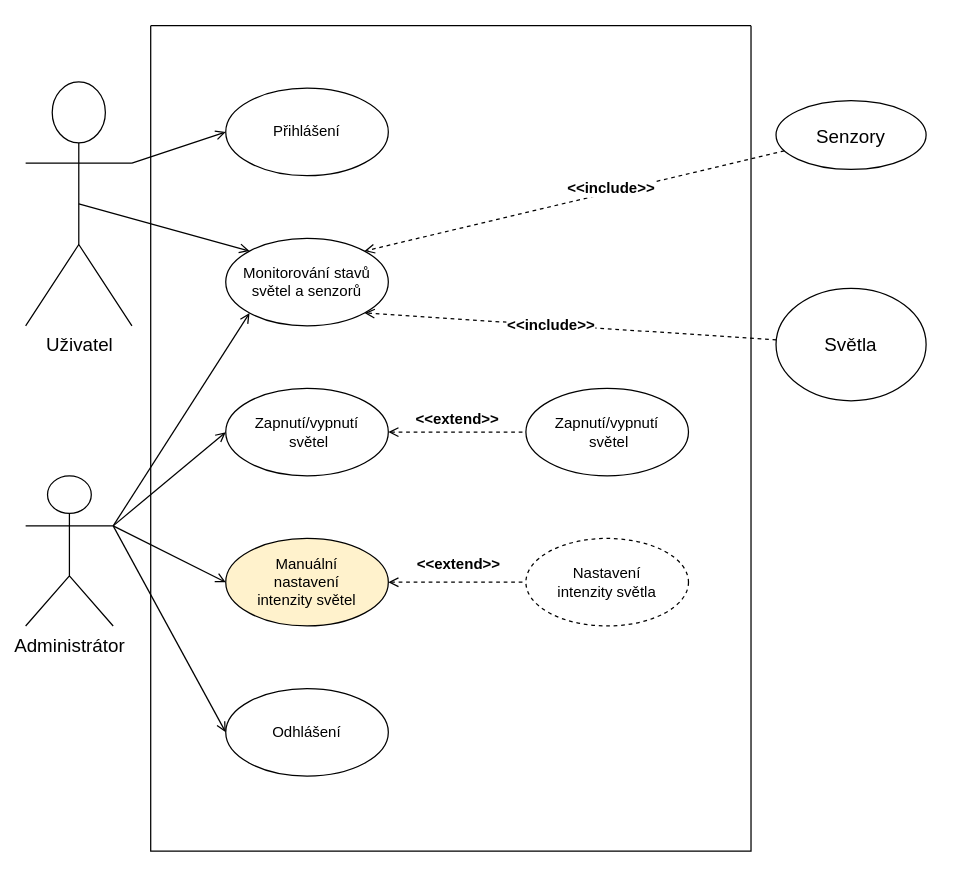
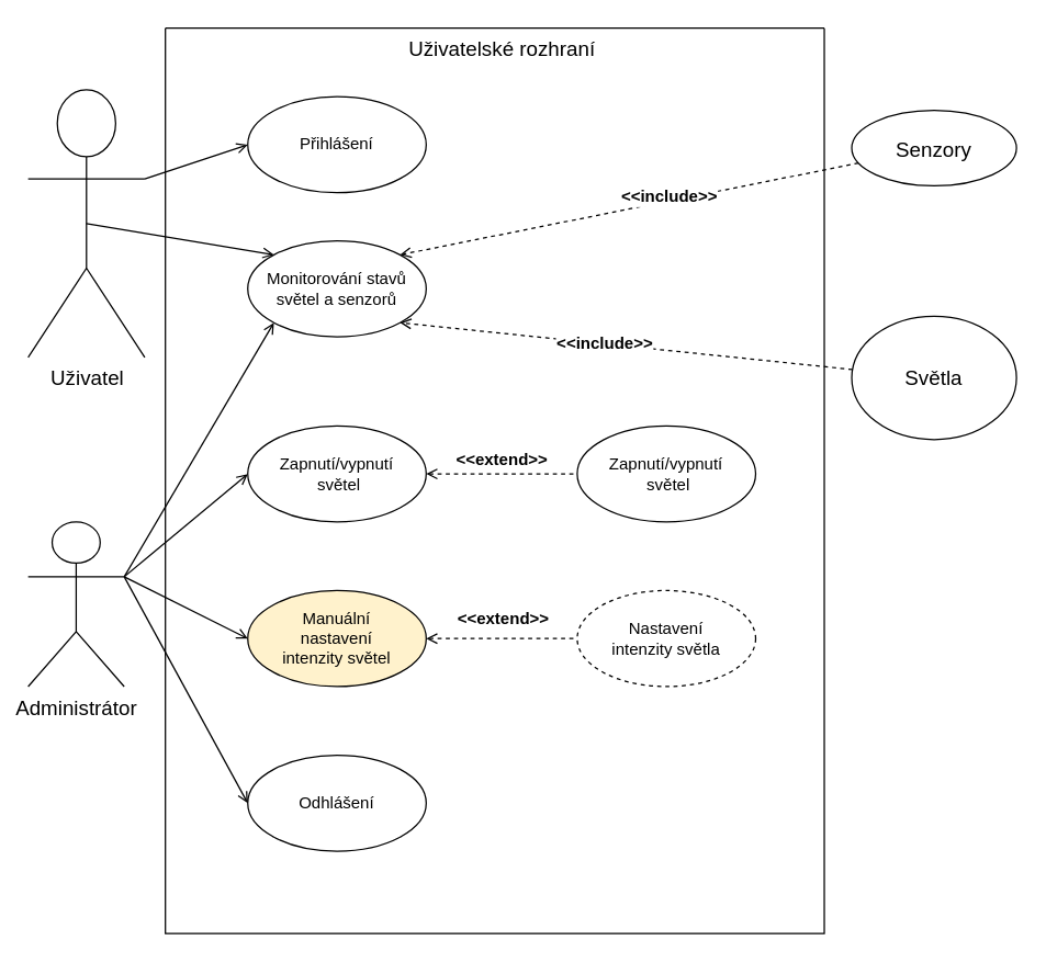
+ <mxCell id="28" value="Uživatelské rozhraní" style="text;html=1;align=center;verticalAlign=middle;resizable=0;points=[];autosize=1;strokeColor=none;fillColor=none;fontSize=15;" vertex="1" parent="27"><mxGeometry x="165" width="160" height="30" as="geometry" /></mxCell>
- <mxCell id="3" value="Monitorování stavů světel a senzorů" style="ellipse;whiteSpace=wrap;html=1;" parent="1" vertex="1"><mxGeometry x="180" y="190" width="130" height="70" as="geometry" /></mxCell>
+ <mxCell id="3" value="Monitorování stavů světel a senzorů" style="ellipse;whiteSpace=wrap;html=1;" parent="1" vertex="1"><mxGeometry x="180" y="175" width="130" height="70" as="geometry" /></mxCell>
